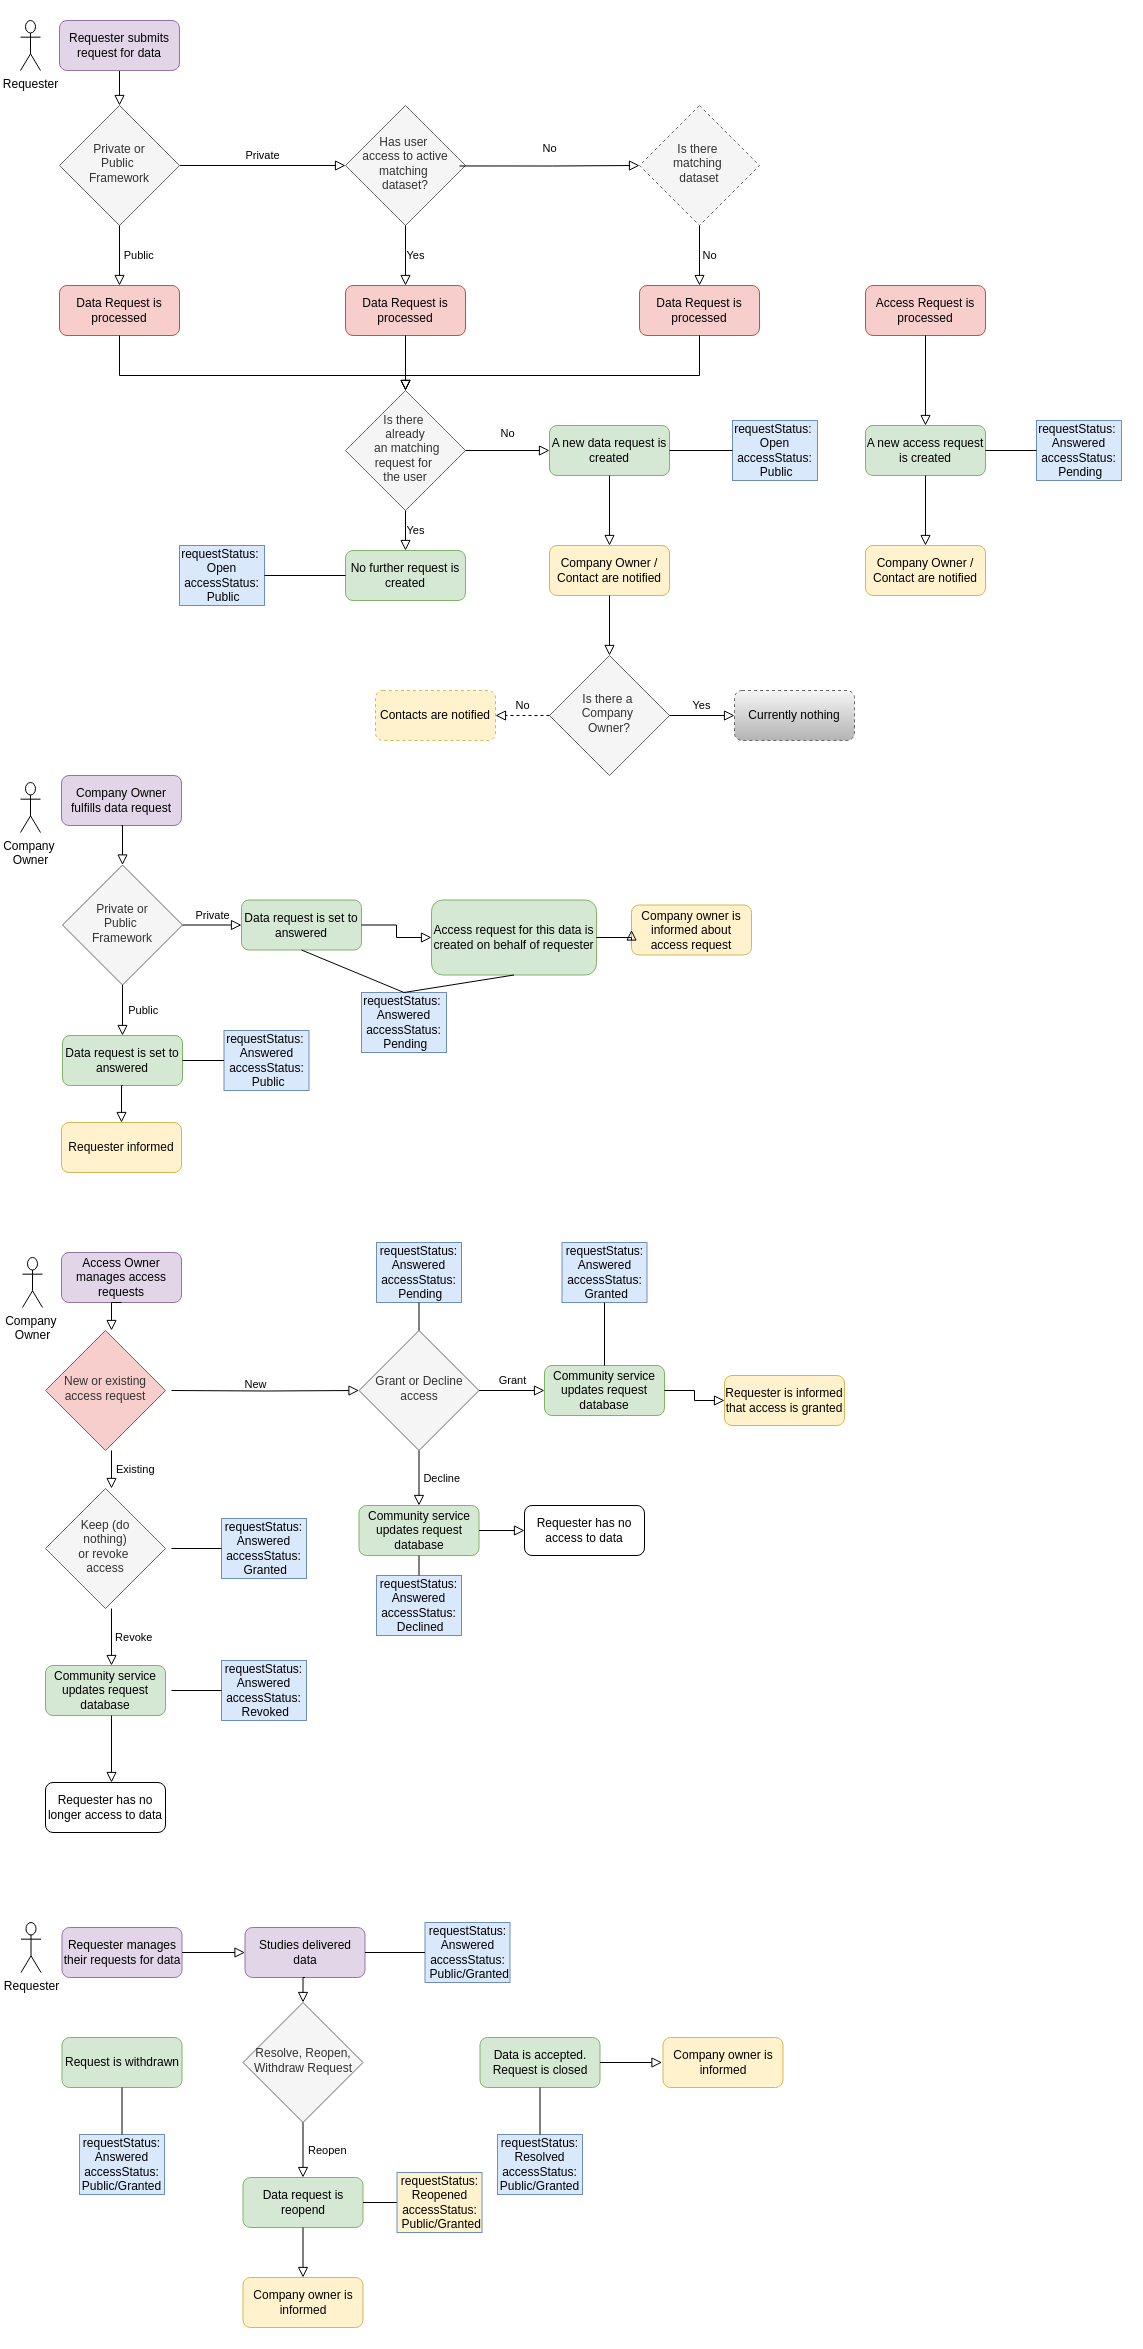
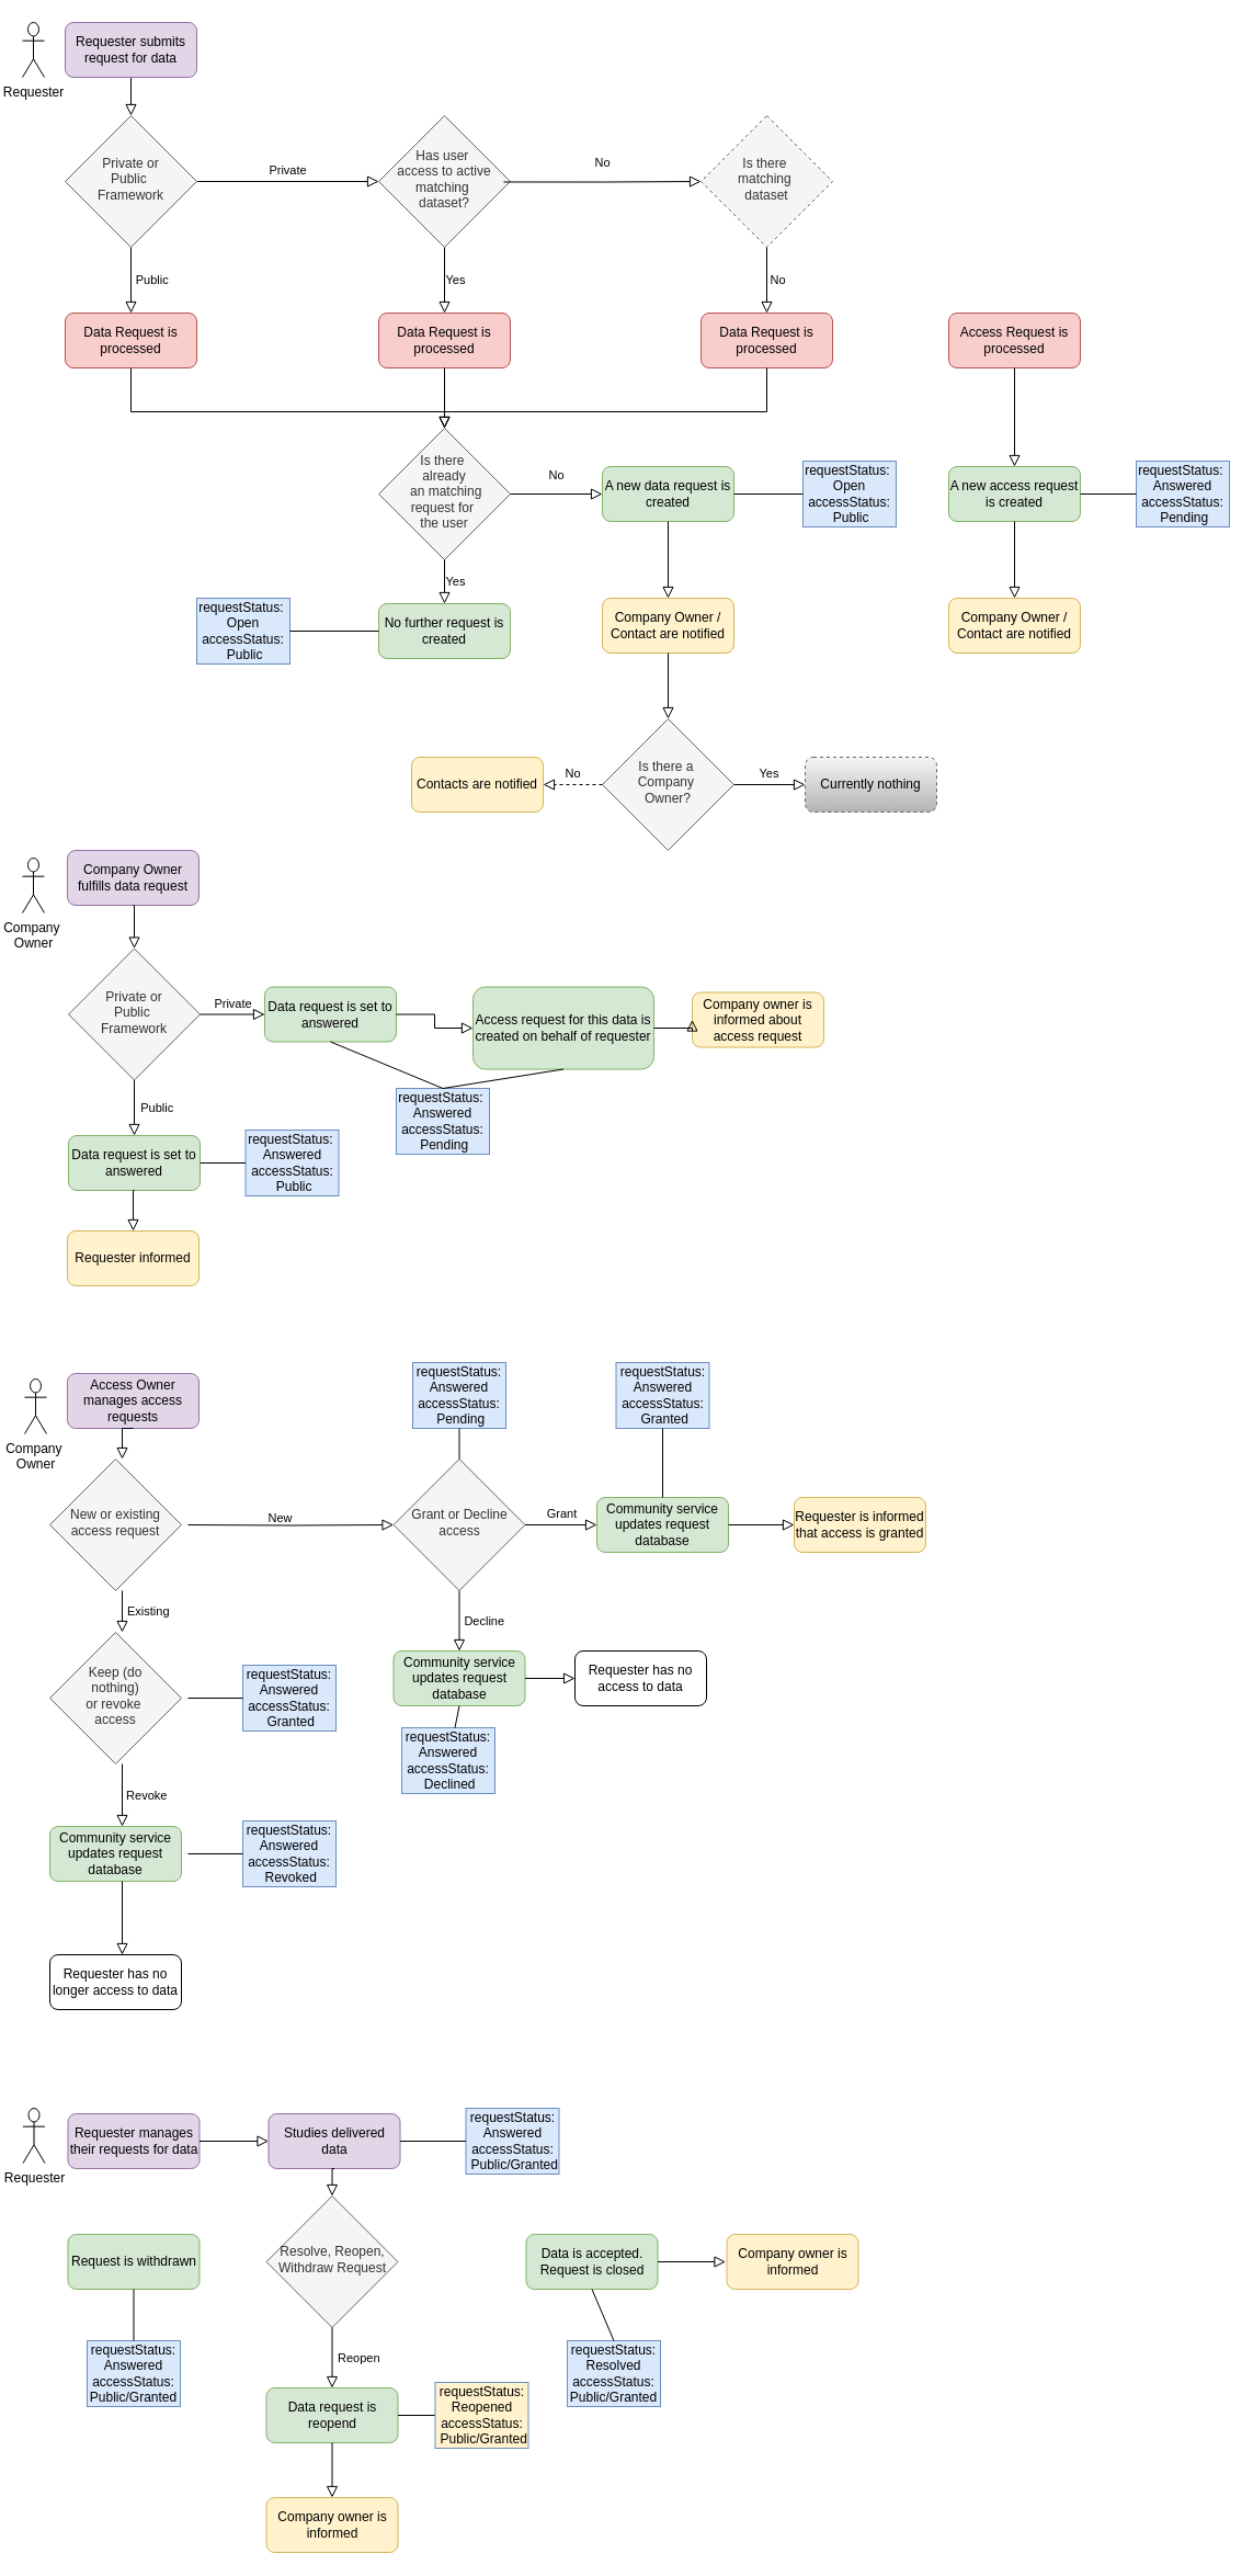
- <mxCell id="107" value="Contacts are notified" style="rounded=1;whiteSpace=wrap;html=1;fillColor=#fff2cc;strokeColor=#d6b656;dashed=1;" parent="1" vertex="1"><mxGeometry x="375" y="690" width="120" height="50" as="geometry" /></mxCell>
+ <mxCell id="107" value="Contacts are notified" style="rounded=1;whiteSpace=wrap;html=1;fillColor=#fff2cc;strokeColor=#d6b656;" parent="1" vertex="1"><mxGeometry x="375" y="690" width="120" height="50" as="geometry" /></mxCell>
- <mxCell id="41" value="New or existing access request" style="rhombus;whiteSpace=wrap;html=1;shadow=0;fontFamily=Helvetica;fontSize=12;align=center;strokeWidth=1;spacing=6;spacingTop=-4;fillColor=#f8cecc;fontColor=#333333;strokeColor=#666666;" parent="1" vertex="1"><mxGeometry x="45" y="1330" width="120" height="120" as="geometry" /></mxCell>
+ <mxCell id="41" value="New or existing access request" style="rhombus;whiteSpace=wrap;html=1;shadow=0;fontFamily=Helvetica;fontSize=12;align=center;strokeWidth=1;spacing=6;spacingTop=-4;fillColor=#f5f5f5;fontColor=#333333;strokeColor=#666666;" parent="1" vertex="1"><mxGeometry x="45" y="1330" width="120" height="120" as="geometry" /></mxCell>
- <mxCell id="54" value="Requester is informed that access is granted" style="rounded=1;whiteSpace=wrap;html=1;fontSize=12;glass=0;strokeWidth=1;shadow=0;fillColor=#fff2cc;strokeColor=#d6b656;" parent="1" vertex="1"><mxGeometry x="724" y="1375" width="120" height="50" as="geometry" /></mxCell>
+ <mxCell id="54" value="Requester is informed that access is granted" style="rounded=1;whiteSpace=wrap;html=1;fontSize=12;glass=0;strokeWidth=1;shadow=0;fillColor=#fff2cc;strokeColor=#d6b656;" parent="1" vertex="1"><mxGeometry x="724" y="1365" width="120" height="50" as="geometry" /></mxCell>
- <mxCell id="93" value="requestStatus: Answered&lt;div&gt;&lt;/div&gt;&lt;div&gt;&lt;div&gt;accessStatus:&lt;/div&gt;&lt;div&gt;&amp;nbsp;Declined&lt;/div&gt;&lt;/div&gt;" style="rounded=0;whiteSpace=wrap;html=1;fillColor=#dae8fc;strokeColor=#6c8ebf;" parent="1" vertex="1"><mxGeometry x="376" y="1575" width="85" height="60" as="geometry" /></mxCell>
+ <mxCell id="93" value="requestStatus: Answered&lt;div&gt;&lt;/div&gt;&lt;div&gt;&lt;div&gt;accessStatus:&lt;/div&gt;&lt;div&gt;&amp;nbsp;Declined&lt;/div&gt;&lt;/div&gt;" style="rounded=0;whiteSpace=wrap;html=1;fillColor=#dae8fc;strokeColor=#6c8ebf;" parent="1" vertex="1"><mxGeometry x="366" y="1575" width="85" height="60" as="geometry" /></mxCell>
- <mxCell id="99" value="requestStatus: Resolved&lt;div&gt;&lt;div&gt;accessStatus:&lt;/div&gt;&lt;div&gt;Public/Granted&lt;br&gt;&lt;/div&gt;&lt;div&gt;&lt;/div&gt;&lt;/div&gt;" style="rounded=0;whiteSpace=wrap;html=1;fillColor=#dae8fc;strokeColor=#6c8ebf;" parent="1" vertex="1"><mxGeometry x="497" y="2134" width="85" height="60" as="geometry" /></mxCell>
+ <mxCell id="99" value="requestStatus: Resolved&lt;div&gt;&lt;div&gt;accessStatus:&lt;/div&gt;&lt;div&gt;Public/Granted&lt;br&gt;&lt;/div&gt;&lt;div&gt;&lt;/div&gt;&lt;/div&gt;" style="rounded=0;whiteSpace=wrap;html=1;fillColor=#dae8fc;strokeColor=#6c8ebf;" parent="1" vertex="1"><mxGeometry x="517" y="2134" width="85" height="60" as="geometry" /></mxCell>
